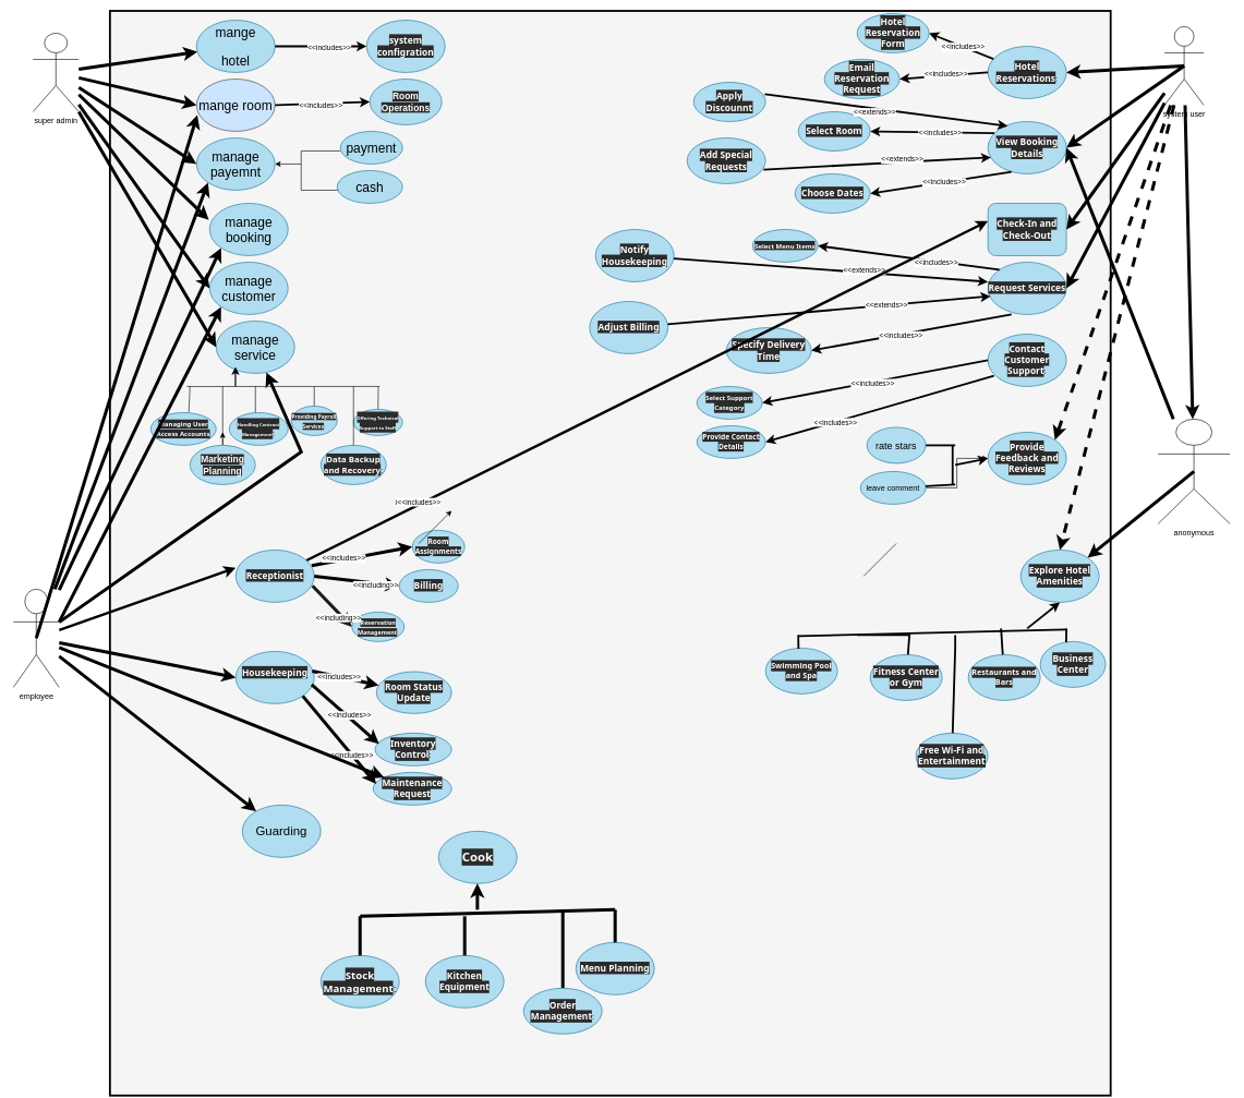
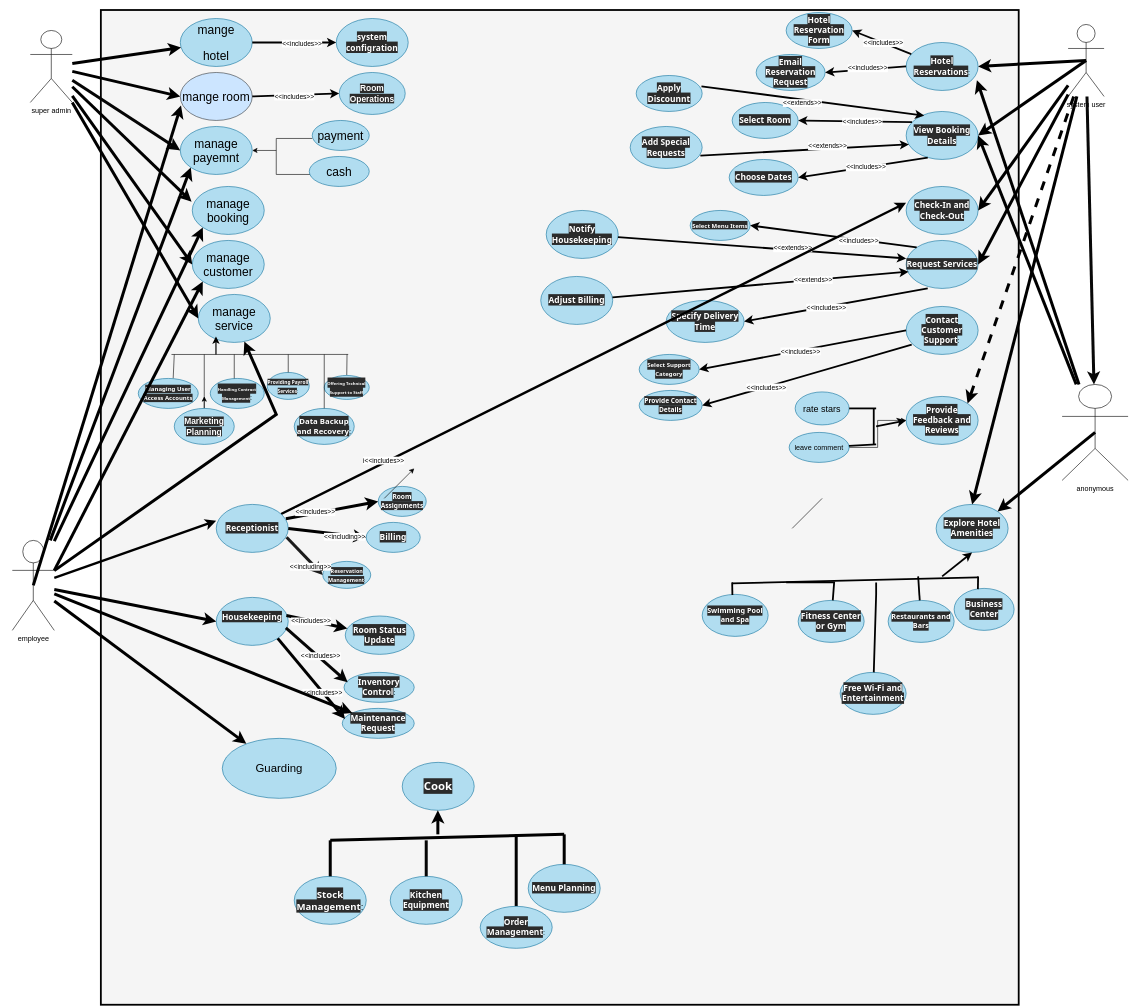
- <mxCell id="46" value="&lt;strong style=&quot;font-size: 14px; line-height: var(--cib-type-body1-strong-line-height); font-variation-settings: normal; color: rgb(255, 255, 255); font-family: SegoeUIVariable, SegoeUI, &amp;quot;Segoe UI&amp;quot;, &amp;quot;Helvetica Neue&amp;quot;, Helvetica, &amp;quot;Microsoft YaHei&amp;quot;, &amp;quot;Meiryo UI&amp;quot;, Meiryo, &amp;quot;Arial Unicode MS&amp;quot;, sans-serif; text-align: right; background-color: rgb(43, 43, 43);&quot;&gt;Check-In and Check-Out&lt;/strong&gt;" style="whiteSpace=wrap;html=1;fillColor=#b1ddf0;strokeColor=#10739e;rounded=1;" vertex="1" parent="1"><mxGeometry x="1510" y="310" width="120" height="80" as="geometry" /></mxCell>
+ <mxCell id="46" value="&lt;strong style=&quot;font-size: 14px; line-height: var(--cib-type-body1-strong-line-height); font-variation-settings: normal; color: rgb(255, 255, 255); font-family: SegoeUIVariable, SegoeUI, &amp;quot;Segoe UI&amp;quot;, &amp;quot;Helvetica Neue&amp;quot;, Helvetica, &amp;quot;Microsoft YaHei&amp;quot;, &amp;quot;Meiryo UI&amp;quot;, Meiryo, &amp;quot;Arial Unicode MS&amp;quot;, sans-serif; text-align: right; background-color: rgb(43, 43, 43);&quot;&gt;Check-In and Check-Out&lt;/strong&gt;" style="ellipse;whiteSpace=wrap;html=1;fillColor=#b1ddf0;strokeColor=#10739e;" vertex="1" parent="1"><mxGeometry x="1510" y="310" width="120" height="80" as="geometry" /></mxCell>
+ <mxCell id="162" value="" style="endArrow=classic;html=1;rounded=0;entryX=0.983;entryY=0.786;entryDx=0;entryDy=0;entryPerimeter=0;strokeWidth=5;strokeColor=#000000;" edge="1" parent="1" source="159" target="44"><mxGeometry width="50" height="50" relative="1" as="geometry"><mxPoint x="1360" y="410" as="sourcePoint" /><mxPoint x="1410" y="360" as="targetPoint" /></mxGeometry></mxCell>
- <mxCell id="113" value="" style="endArrow=classic;html=1;rounded=0;strokeColor=#000000;entryX=0.5;entryY=0;entryDx=0;entryDy=0;strokeWidth=5;dashed=1;" edge="1" parent="1" source="16" target="48"><mxGeometry width="50" height="50" relative="1" as="geometry"><mxPoint x="1240" y="660" as="sourcePoint" /><mxPoint x="1290" y="610" as="targetPoint" /></mxGeometry></mxCell>
+ <mxCell id="113" value="" style="endArrow=classic;html=1;rounded=0;strokeColor=#000000;entryX=0.5;entryY=0;entryDx=0;entryDy=0;strokeWidth=5;" edge="1" parent="1" source="16" target="48"><mxGeometry width="50" height="50" relative="1" as="geometry"><mxPoint x="1240" y="660" as="sourcePoint" /><mxPoint x="1290" y="610" as="targetPoint" /></mxGeometry></mxCell>
- <mxCell id="156" value="&lt;font color=&quot;#000000&quot; style=&quot;font-size: 19px;&quot;&gt;Guarding&lt;/font&gt;" style="ellipse;whiteSpace=wrap;html=1;fillColor=#b1ddf0;strokeColor=#10739e;" vertex="1" parent="1"><mxGeometry x="370" y="1230" width="120" height="80" as="geometry" /></mxCell>
+ <mxCell id="156" value="&lt;font color=&quot;#000000&quot; style=&quot;font-size: 19px;&quot;&gt;Guarding&lt;/font&gt;" style="ellipse;whiteSpace=wrap;html=1;fillColor=#b1ddf0;strokeColor=#10739e;" vertex="1" parent="1"><mxGeometry x="370" y="1230" width="190" height="100" as="geometry" /></mxCell>
